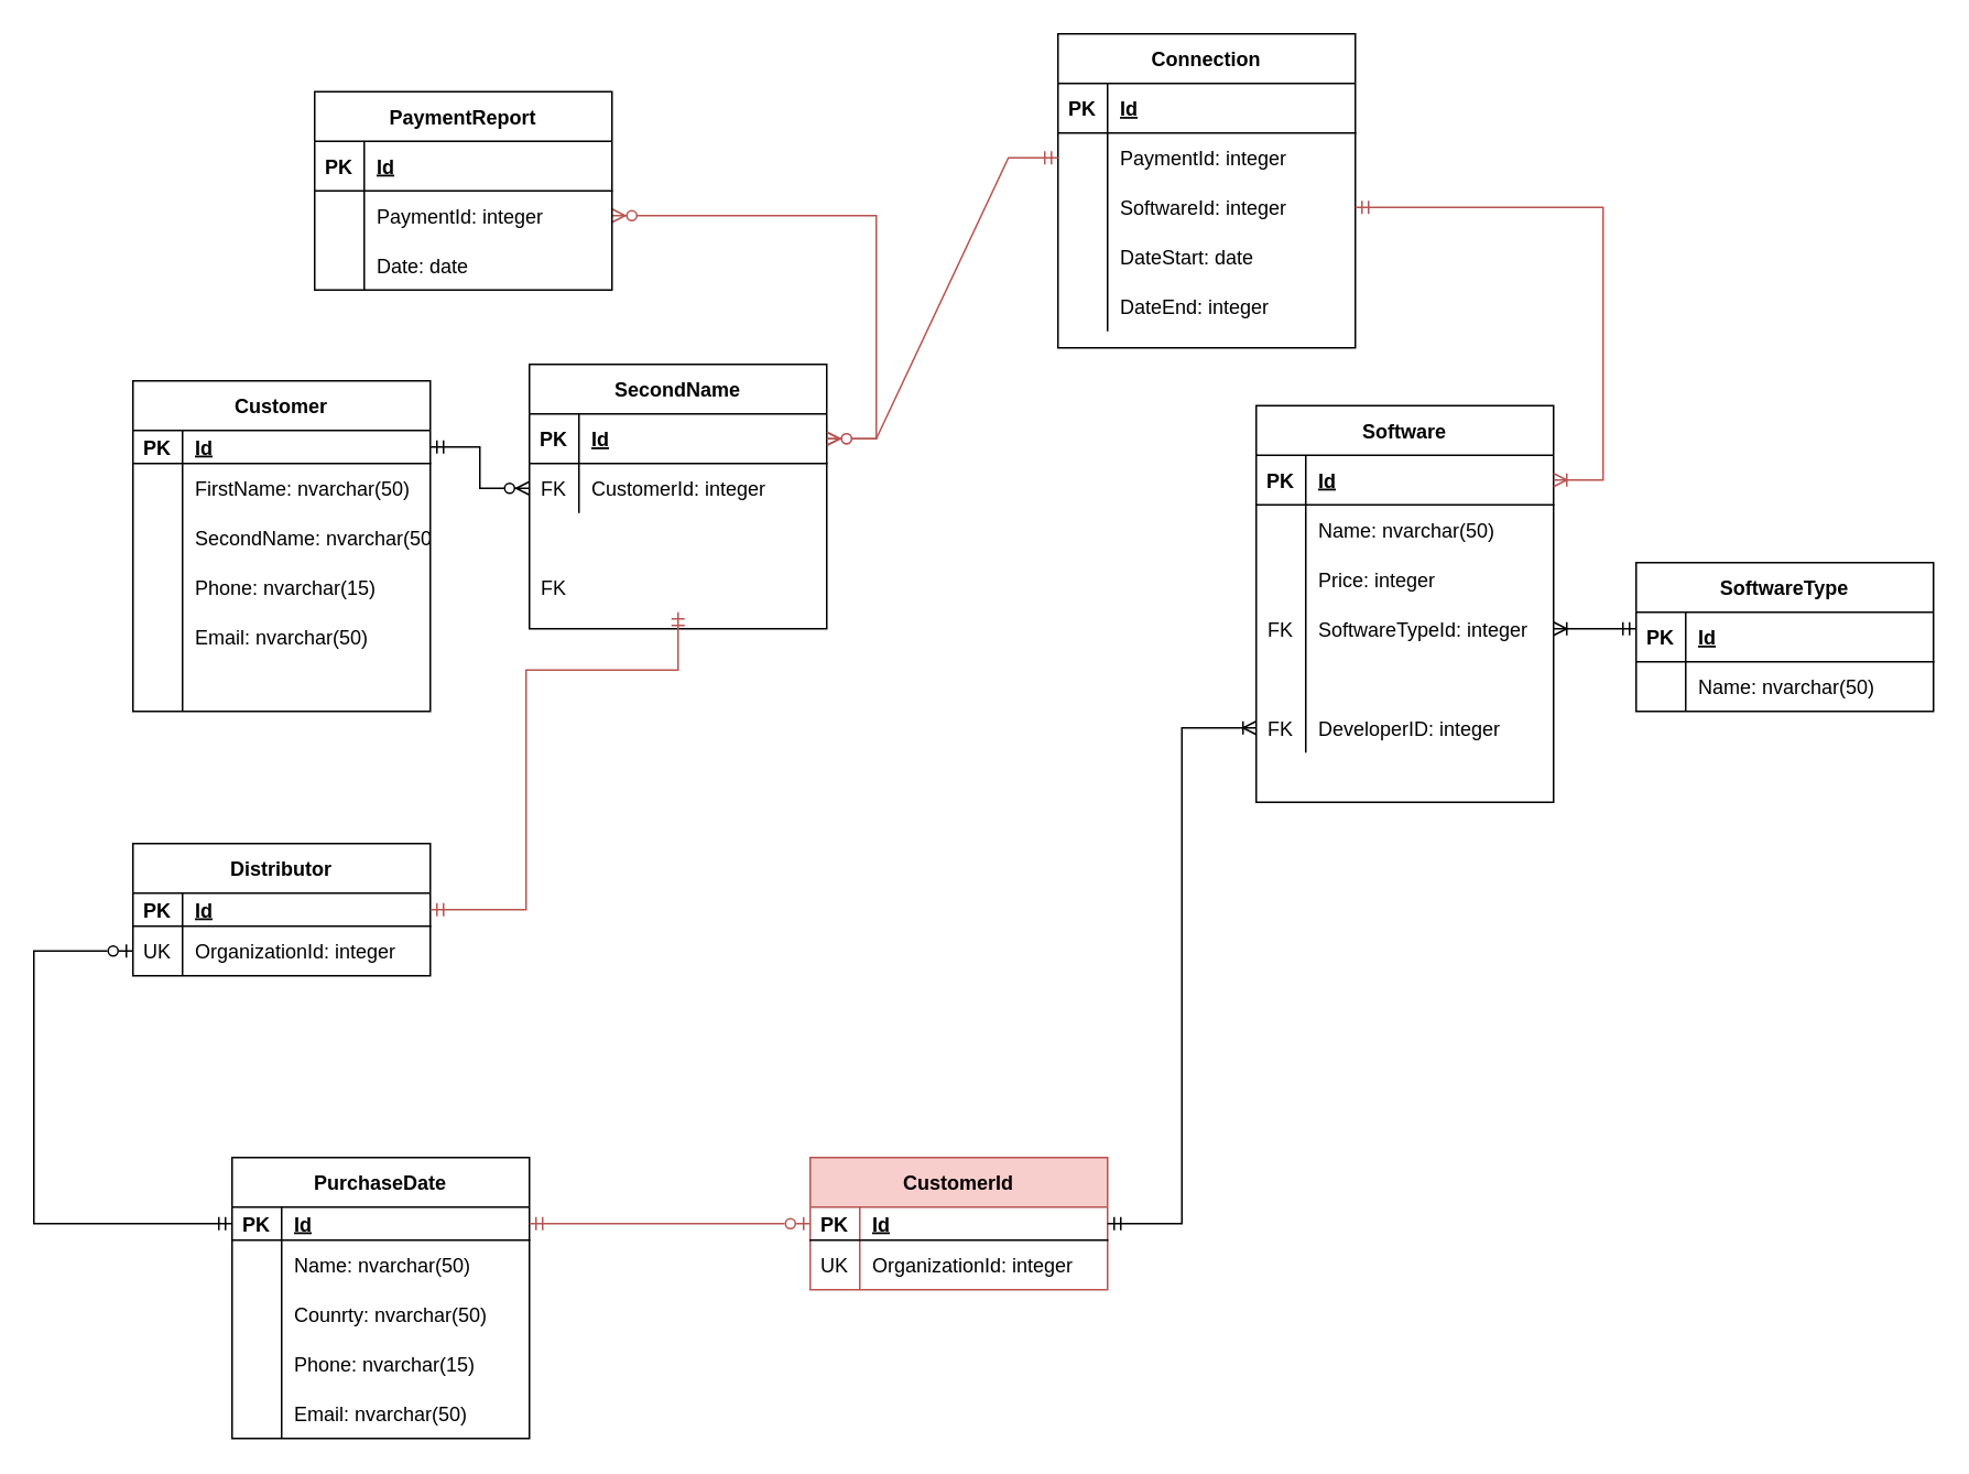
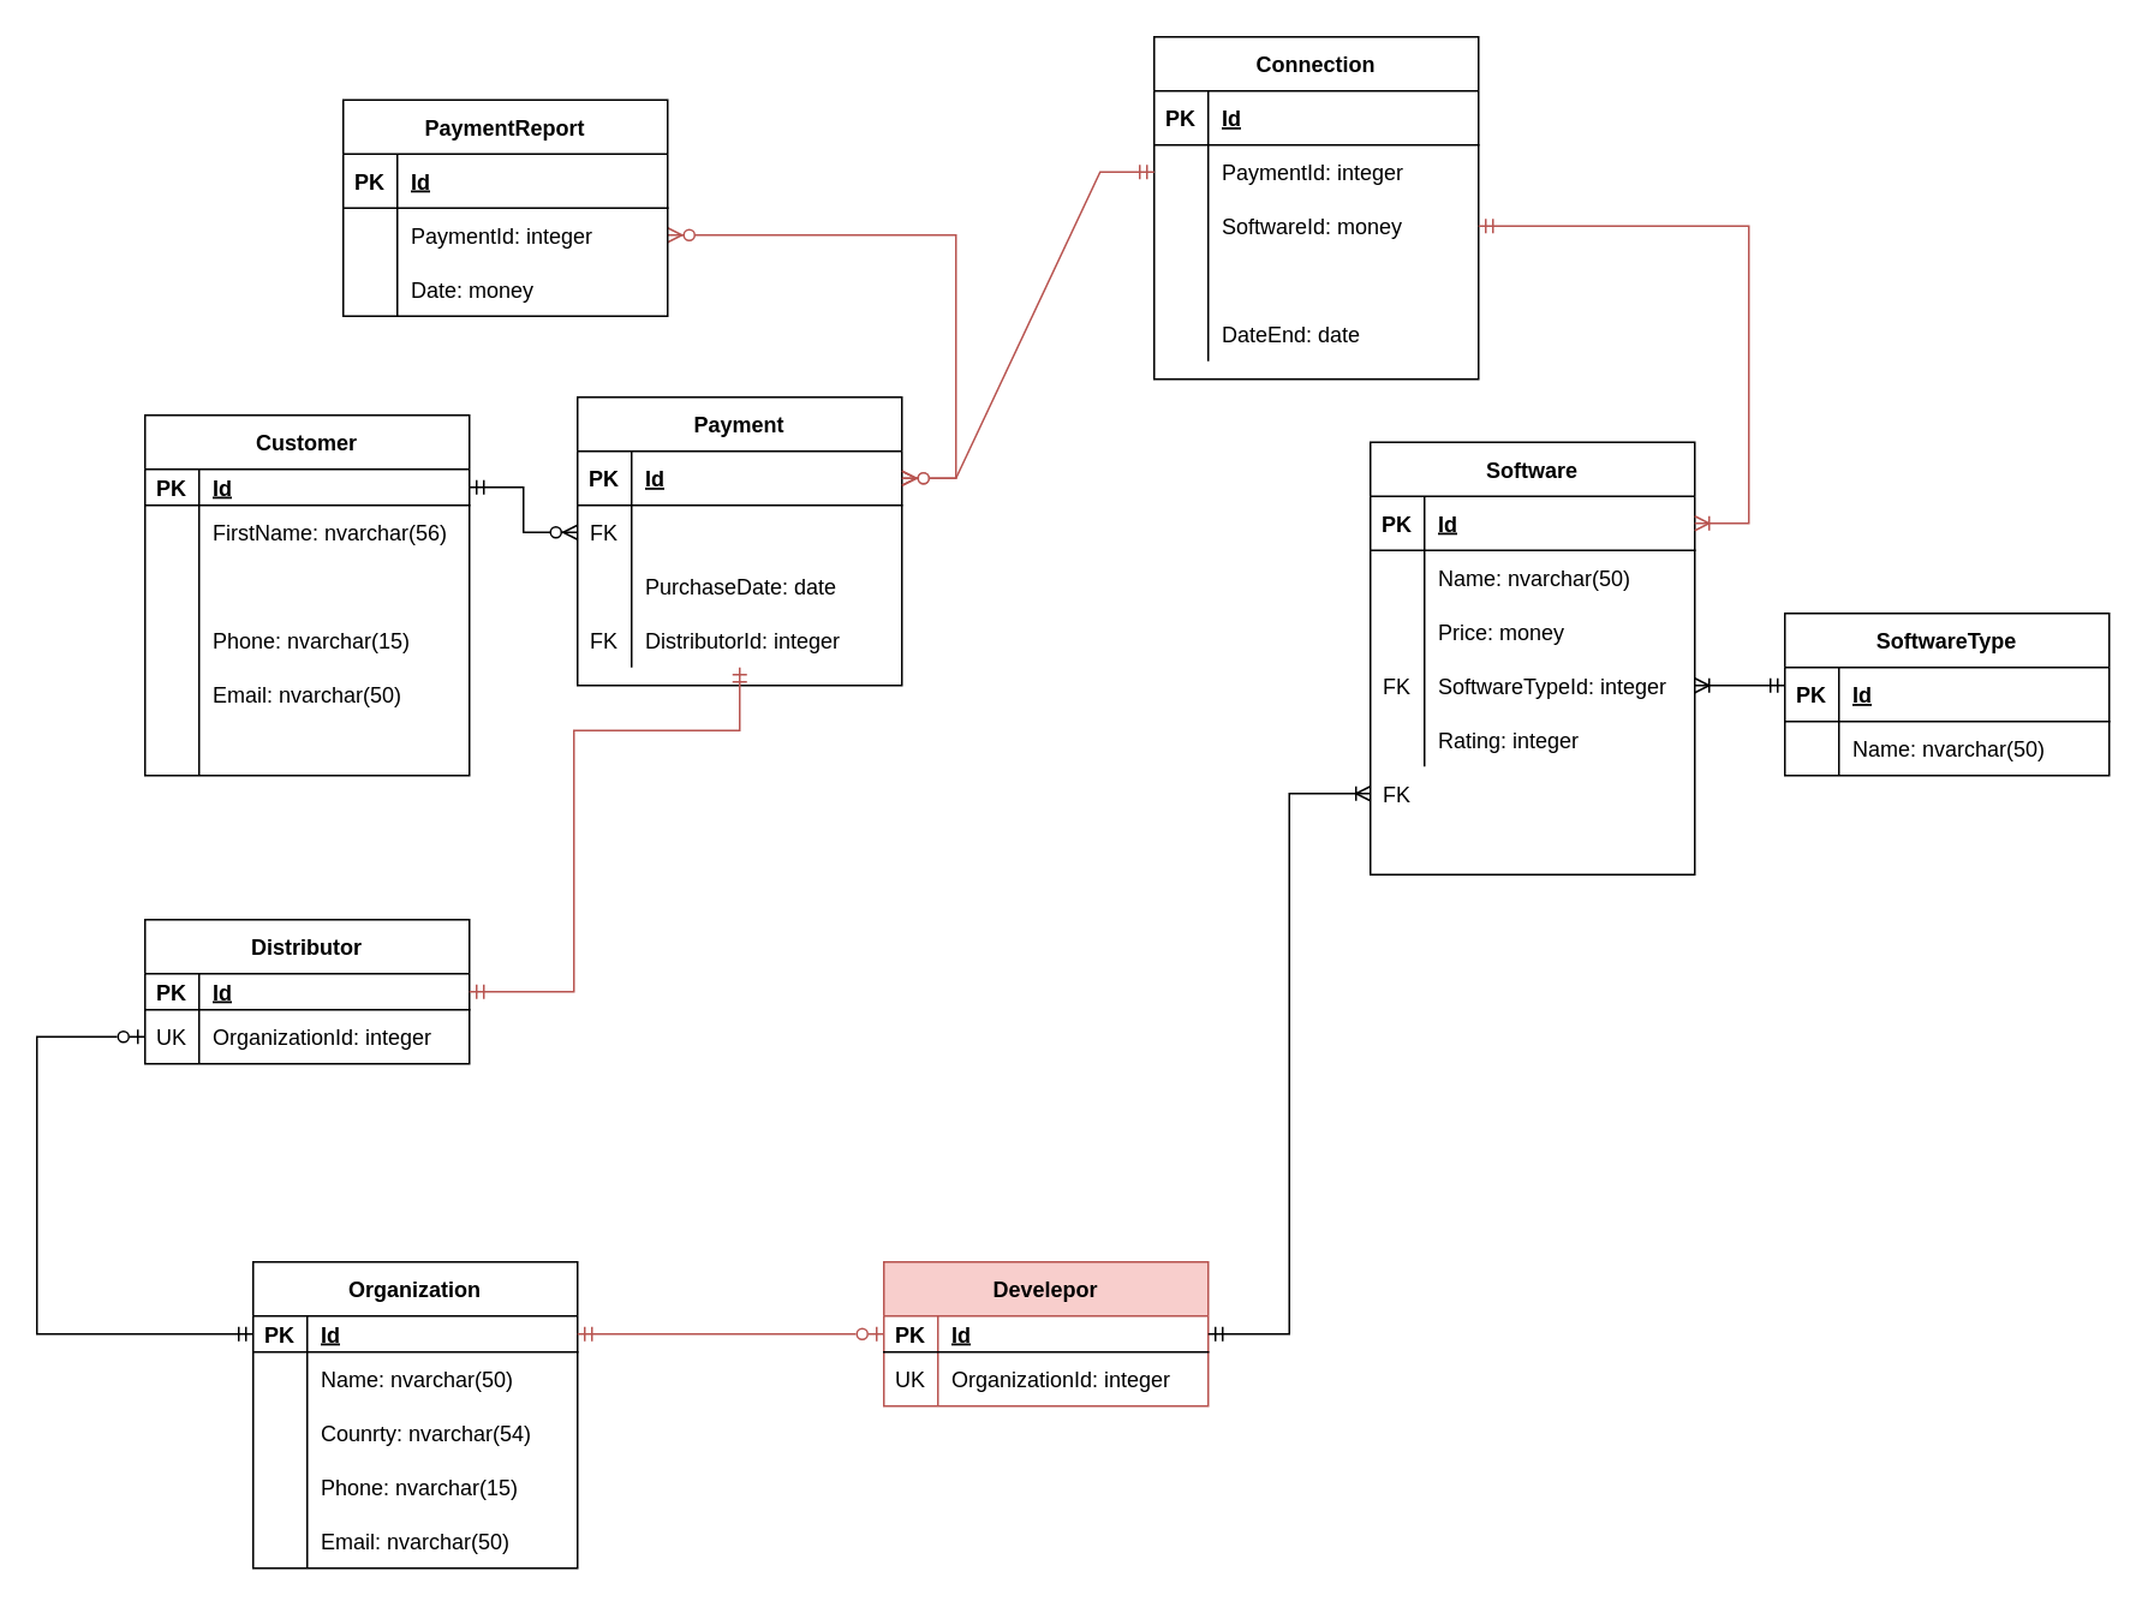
- <mxCell id="116" value="SoftwareId: integer" style="shape=partialRectangle;connectable=0;fillColor=none;top=0;left=0;bottom=0;right=0;align=left;spacingLeft=6;overflow=hidden;" parent="114" vertex="1"><mxGeometry x="30" width="150" height="30" as="geometry"><mxRectangle width="150" height="30" as="alternateBounds" /></mxGeometry></mxCell>
+ <mxCell id="116" value="SoftwareId: money" style="shape=partialRectangle;connectable=0;fillColor=none;top=0;left=0;bottom=0;right=0;align=left;spacingLeft=6;overflow=hidden;" parent="114" vertex="1"><mxGeometry x="30" width="150" height="30" as="geometry"><mxRectangle width="150" height="30" as="alternateBounds" /></mxGeometry></mxCell>
- <mxCell id="119" value="DateStart: date" style="shape=partialRectangle;connectable=0;fillColor=none;top=0;left=0;bottom=0;right=0;align=left;spacingLeft=6;overflow=hidden;" parent="117" vertex="1"><mxGeometry x="30" width="150" height="30" as="geometry"><mxRectangle width="150" height="30" as="alternateBounds" /></mxGeometry></mxCell>
- <mxCell id="106" value="Date: date" style="shape=partialRectangle;connectable=0;fillColor=none;top=0;left=0;bottom=0;right=0;align=left;spacingLeft=6;overflow=hidden;" parent="104" vertex="1"><mxGeometry x="30" width="150" height="30" as="geometry"><mxRectangle width="150" height="30" as="alternateBounds" /></mxGeometry></mxCell>
+ <mxCell id="106" value="Date: money" style="shape=partialRectangle;connectable=0;fillColor=none;top=0;left=0;bottom=0;right=0;align=left;spacingLeft=6;overflow=hidden;" parent="104" vertex="1"><mxGeometry x="30" width="150" height="30" as="geometry"><mxRectangle width="150" height="30" as="alternateBounds" /></mxGeometry></mxCell>
- <mxCell id="122" value="DateEnd: integer" style="shape=partialRectangle;connectable=0;fillColor=none;top=0;left=0;bottom=0;right=0;align=left;spacingLeft=6;overflow=hidden;" parent="120" vertex="1"><mxGeometry x="30" width="150" height="30" as="geometry"><mxRectangle width="150" height="30" as="alternateBounds" /></mxGeometry></mxCell>
+ <mxCell id="122" value="DateEnd: date" style="shape=partialRectangle;connectable=0;fillColor=none;top=0;left=0;bottom=0;right=0;align=left;spacingLeft=6;overflow=hidden;" parent="120" vertex="1"><mxGeometry x="30" width="150" height="30" as="geometry"><mxRectangle width="150" height="30" as="alternateBounds" /></mxGeometry></mxCell>
- <mxCell id="41" value="SecondName" style="shape=table;startSize=30;container=1;collapsible=1;childLayout=tableLayout;fixedRows=1;rowLines=0;fontStyle=1;align=center;resizeLast=1;strokeColor=default;" parent="1" vertex="1"><mxGeometry x="320" y="220" width="180" height="160" as="geometry"><mxRectangle x="405" y="280" width="80" height="30" as="alternateBounds" /></mxGeometry></mxCell>
+ <mxCell id="41" value="Payment" style="shape=table;startSize=30;container=1;collapsible=1;childLayout=tableLayout;fixedRows=1;rowLines=0;fontStyle=1;align=center;resizeLast=1;strokeColor=default;" parent="1" vertex="1"><mxGeometry x="320" y="220" width="180" height="160" as="geometry"><mxRectangle x="405" y="280" width="80" height="30" as="alternateBounds" /></mxGeometry></mxCell>
- <mxCell id="47" value="CustomerId: integer" style="shape=partialRectangle;connectable=0;fillColor=none;top=0;left=0;bottom=0;right=0;align=left;spacingLeft=6;overflow=hidden;strokeColor=default;" parent="45" vertex="1"><mxGeometry x="30" width="150" height="30" as="geometry"><mxRectangle width="150" height="30" as="alternateBounds" /></mxGeometry></mxCell>
- <mxCell id="9" value="FirstName: nvarchar(50)" style="shape=partialRectangle;connectable=0;fillColor=none;top=0;left=0;bottom=0;right=0;align=left;spacingLeft=6;overflow=hidden;strokeColor=default;" parent="7" vertex="1"><mxGeometry x="30" width="150" height="30" as="geometry"><mxRectangle width="150" height="30" as="alternateBounds" /></mxGeometry></mxCell>
+ <mxCell id="9" value="FirstName: nvarchar(56)" style="shape=partialRectangle;connectable=0;fillColor=none;top=0;left=0;bottom=0;right=0;align=left;spacingLeft=6;overflow=hidden;strokeColor=default;" parent="7" vertex="1"><mxGeometry x="30" width="150" height="30" as="geometry"><mxRectangle width="150" height="30" as="alternateBounds" /></mxGeometry></mxCell>
- <mxCell id="12" value="SecondName: nvarchar(50)" style="shape=partialRectangle;connectable=0;fillColor=none;top=0;left=0;bottom=0;right=0;align=left;spacingLeft=6;overflow=hidden;strokeColor=default;" parent="10" vertex="1"><mxGeometry x="30" width="150" height="30" as="geometry"><mxRectangle width="150" height="30" as="alternateBounds" /></mxGeometry></mxCell>
+ <mxCell id="50" value="PurchaseDate: date" style="shape=partialRectangle;connectable=0;fillColor=none;top=0;left=0;bottom=0;right=0;align=left;spacingLeft=6;overflow=hidden;strokeColor=default;" parent="48" vertex="1"><mxGeometry x="30" width="150" height="30" as="geometry"><mxRectangle width="150" height="30" as="alternateBounds" /></mxGeometry></mxCell>
- <mxCell id="31" value="Price: integer" style="shape=partialRectangle;connectable=0;fillColor=none;top=0;left=0;bottom=0;right=0;align=left;spacingLeft=6;overflow=hidden;strokeColor=default;" parent="29" vertex="1"><mxGeometry x="30" width="150" height="30" as="geometry"><mxRectangle width="150" height="30" as="alternateBounds" /></mxGeometry></mxCell>
+ <mxCell id="31" value="Price: money" style="shape=partialRectangle;connectable=0;fillColor=none;top=0;left=0;bottom=0;right=0;align=left;spacingLeft=6;overflow=hidden;strokeColor=default;" parent="29" vertex="1"><mxGeometry x="30" width="150" height="30" as="geometry"><mxRectangle width="150" height="30" as="alternateBounds" /></mxGeometry></mxCell>
+ <mxCell id="53" value="DistributorId: integer" style="shape=partialRectangle;connectable=0;fillColor=none;top=0;left=0;bottom=0;right=0;align=left;spacingLeft=6;overflow=hidden;strokeColor=default;" parent="51" vertex="1"><mxGeometry x="30" width="150" height="30" as="geometry"><mxRectangle width="150" height="30" as="alternateBounds" /></mxGeometry></mxCell>
+ <mxCell id="37" value="Rating: integer" style="shape=partialRectangle;connectable=0;fillColor=none;top=0;left=0;bottom=0;right=0;align=left;spacingLeft=6;overflow=hidden;" parent="35" vertex="1"><mxGeometry x="30" width="150" height="30" as="geometry"><mxRectangle width="150" height="30" as="alternateBounds" /></mxGeometry></mxCell>
- <mxCell id="40" value="DeveloperID: integer" style="shape=partialRectangle;connectable=0;fillColor=none;top=0;left=0;bottom=0;right=0;align=left;spacingLeft=6;overflow=hidden;strokeColor=default;" parent="38" vertex="1"><mxGeometry x="30" width="150" height="30" as="geometry"><mxRectangle width="150" height="30" as="alternateBounds" /></mxGeometry></mxCell>
- <mxCell id="79" value="PurchaseDate" style="shape=table;startSize=30;container=1;collapsible=1;childLayout=tableLayout;fixedRows=1;rowLines=0;fontStyle=1;align=center;resizeLast=1;strokeColor=default;" parent="1" vertex="1"><mxGeometry x="140" y="700" width="180" height="170" as="geometry"><mxRectangle x="585" y="700" width="100" height="30" as="alternateBounds" /></mxGeometry></mxCell>
+ <mxCell id="79" value="Organization" style="shape=table;startSize=30;container=1;collapsible=1;childLayout=tableLayout;fixedRows=1;rowLines=0;fontStyle=1;align=center;resizeLast=1;strokeColor=default;" parent="1" vertex="1"><mxGeometry x="140" y="700" width="180" height="170" as="geometry"><mxRectangle x="585" y="700" width="100" height="30" as="alternateBounds" /></mxGeometry></mxCell>
- <mxCell id="63" value="CustomerId" style="shape=table;startSize=30;container=1;collapsible=1;childLayout=tableLayout;fixedRows=1;rowLines=0;fontStyle=1;align=center;resizeLast=1;strokeColor=#b85450;fillColor=#f8cecc;" parent="1" vertex="1"><mxGeometry x="490" y="700" width="180" height="80" as="geometry"><mxRectangle x="585" y="700" width="100" height="30" as="alternateBounds" /></mxGeometry></mxCell>
+ <mxCell id="63" value="Develepor" style="shape=table;startSize=30;container=1;collapsible=1;childLayout=tableLayout;fixedRows=1;rowLines=0;fontStyle=1;align=center;resizeLast=1;strokeColor=#b85450;fillColor=#f8cecc;" parent="1" vertex="1"><mxGeometry x="490" y="700" width="180" height="80" as="geometry"><mxRectangle x="585" y="700" width="100" height="30" as="alternateBounds" /></mxGeometry></mxCell>
- <mxCell id="88" value="Counrty: nvarchar(50)" style="shape=partialRectangle;connectable=0;fillColor=none;top=0;left=0;bottom=0;right=0;align=left;spacingLeft=6;overflow=hidden;strokeColor=default;" parent="86" vertex="1"><mxGeometry x="30" width="150" height="30" as="geometry"><mxRectangle width="150" height="30" as="alternateBounds" /></mxGeometry></mxCell>
+ <mxCell id="88" value="Counrty: nvarchar(54)" style="shape=partialRectangle;connectable=0;fillColor=none;top=0;left=0;bottom=0;right=0;align=left;spacingLeft=6;overflow=hidden;strokeColor=default;" parent="86" vertex="1"><mxGeometry x="30" width="150" height="30" as="geometry"><mxRectangle width="150" height="30" as="alternateBounds" /></mxGeometry></mxCell>
